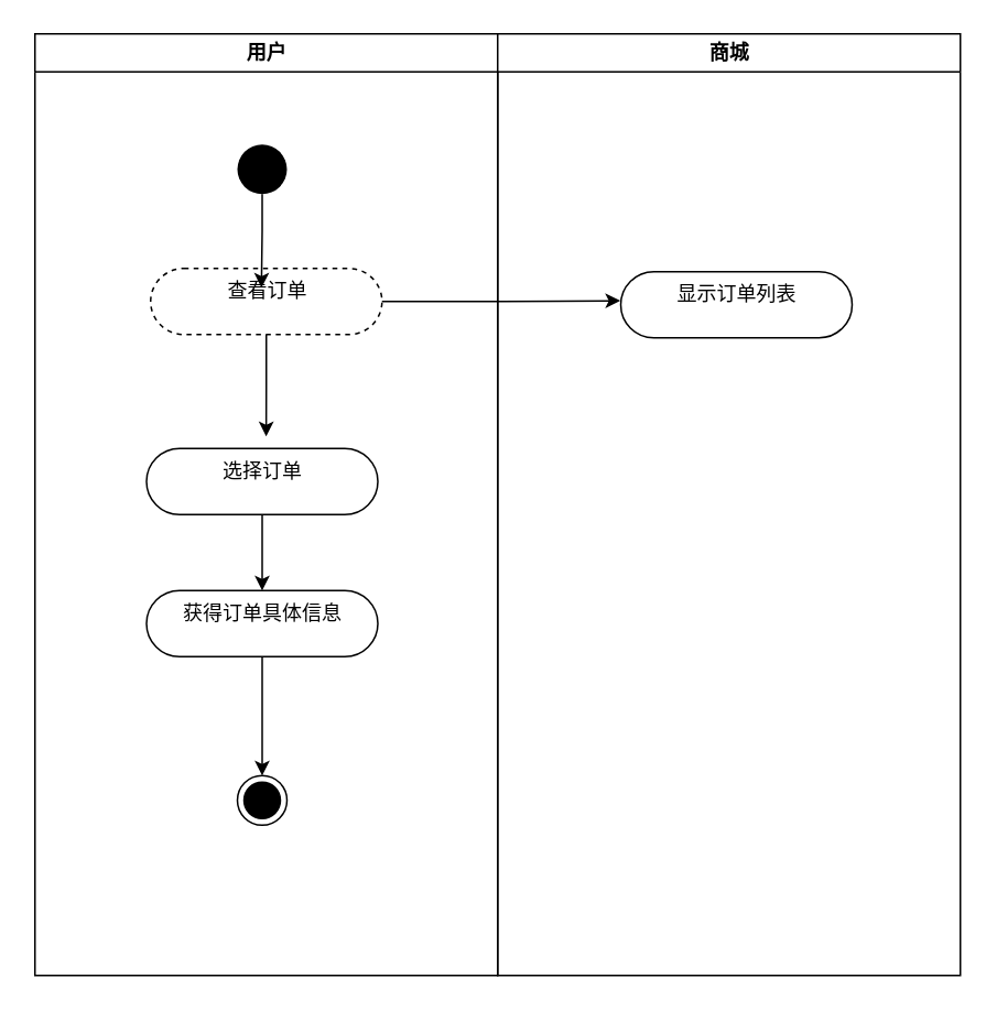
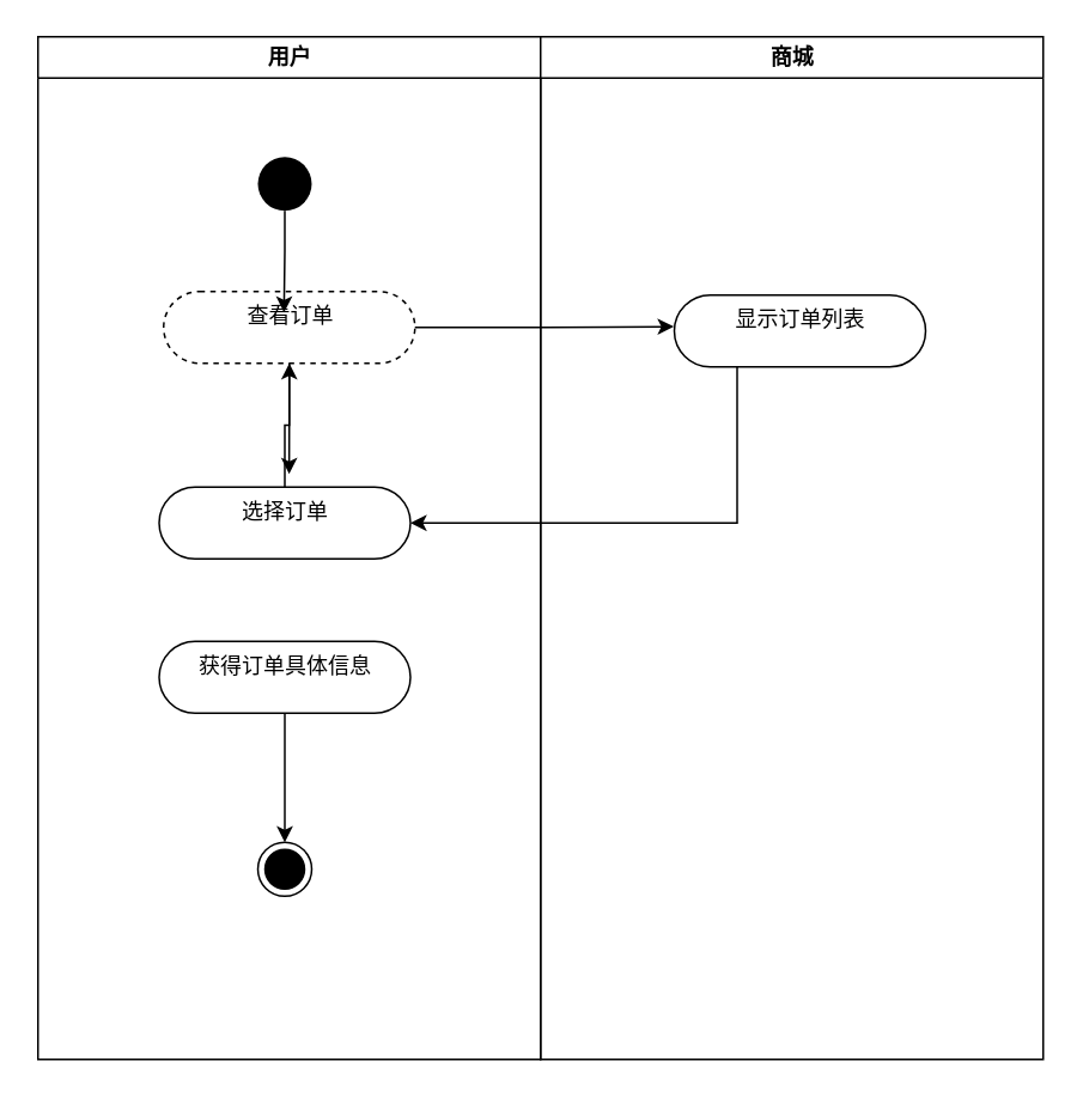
+ <mxCell id="15" style="edgeStyle=orthogonalEdgeStyle;rounded=0;orthogonalLoop=1;jettySize=auto;html=1;exitX=0.25;exitY=1;exitDx=0;exitDy=0;entryX=1;entryY=0.5;entryDx=0;entryDy=0;" edge="1" parent="1" source="12" target="9"><mxGeometry relative="1" as="geometry" /></mxCell>
- <mxCell id="8" value="" style="edgeStyle=orthogonalEdgeStyle;rounded=0;orthogonalLoop=1;jettySize=auto;html=1;" edge="1" parent="2" source="9" target="7"><mxGeometry relative="1" as="geometry" /></mxCell>
+ <mxCell id="8" value="" style="edgeStyle=orthogonalEdgeStyle;rounded=0;orthogonalLoop=1;jettySize=auto;html=1;" edge="1" parent="2" source="9" target="3"><mxGeometry relative="1" as="geometry" /></mxCell>
